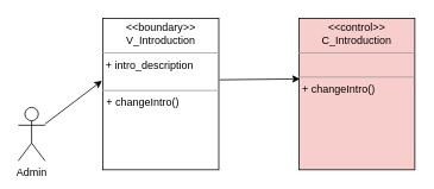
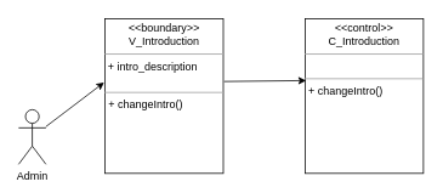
- <mxCell id="4" value="&lt;p style=&quot;margin: 0px ; margin-top: 4px ; text-align: center&quot;&gt;&lt;i&gt;&amp;lt;&lt;/i&gt;&amp;lt;control&lt;i&gt;&amp;gt;&amp;gt;&lt;/i&gt;&lt;br&gt;C_Introduction&lt;/p&gt;&lt;hr size=&quot;1&quot;&gt;&lt;br&gt;&lt;hr size=&quot;1&quot;&gt;&lt;p style=&quot;margin: 0px ; margin-left: 4px&quot;&gt;+ changeIntro()&lt;br&gt;&lt;br&gt;&lt;/p&gt;" style="verticalAlign=top;align=left;overflow=fill;fontSize=12;fontFamily=Helvetica;html=1;fillColor=#f8cecc;" vertex="1" parent="1"><mxGeometry x="335" y="20" width="130" height="170" as="geometry" /></mxCell>
+ <mxCell id="4" value="&lt;p style=&quot;margin: 0px ; margin-top: 4px ; text-align: center&quot;&gt;&lt;i&gt;&amp;lt;&lt;/i&gt;&amp;lt;control&lt;i&gt;&amp;gt;&amp;gt;&lt;/i&gt;&lt;br&gt;C_Introduction&lt;/p&gt;&lt;hr size=&quot;1&quot;&gt;&lt;br&gt;&lt;hr size=&quot;1&quot;&gt;&lt;p style=&quot;margin: 0px ; margin-left: 4px&quot;&gt;+ changeIntro()&lt;br&gt;&lt;br&gt;&lt;/p&gt;" style="verticalAlign=top;align=left;overflow=fill;fontSize=12;fontFamily=Helvetica;html=1;" vertex="1" parent="1"><mxGeometry x="335" y="20" width="130" height="170" as="geometry" /></mxCell>
